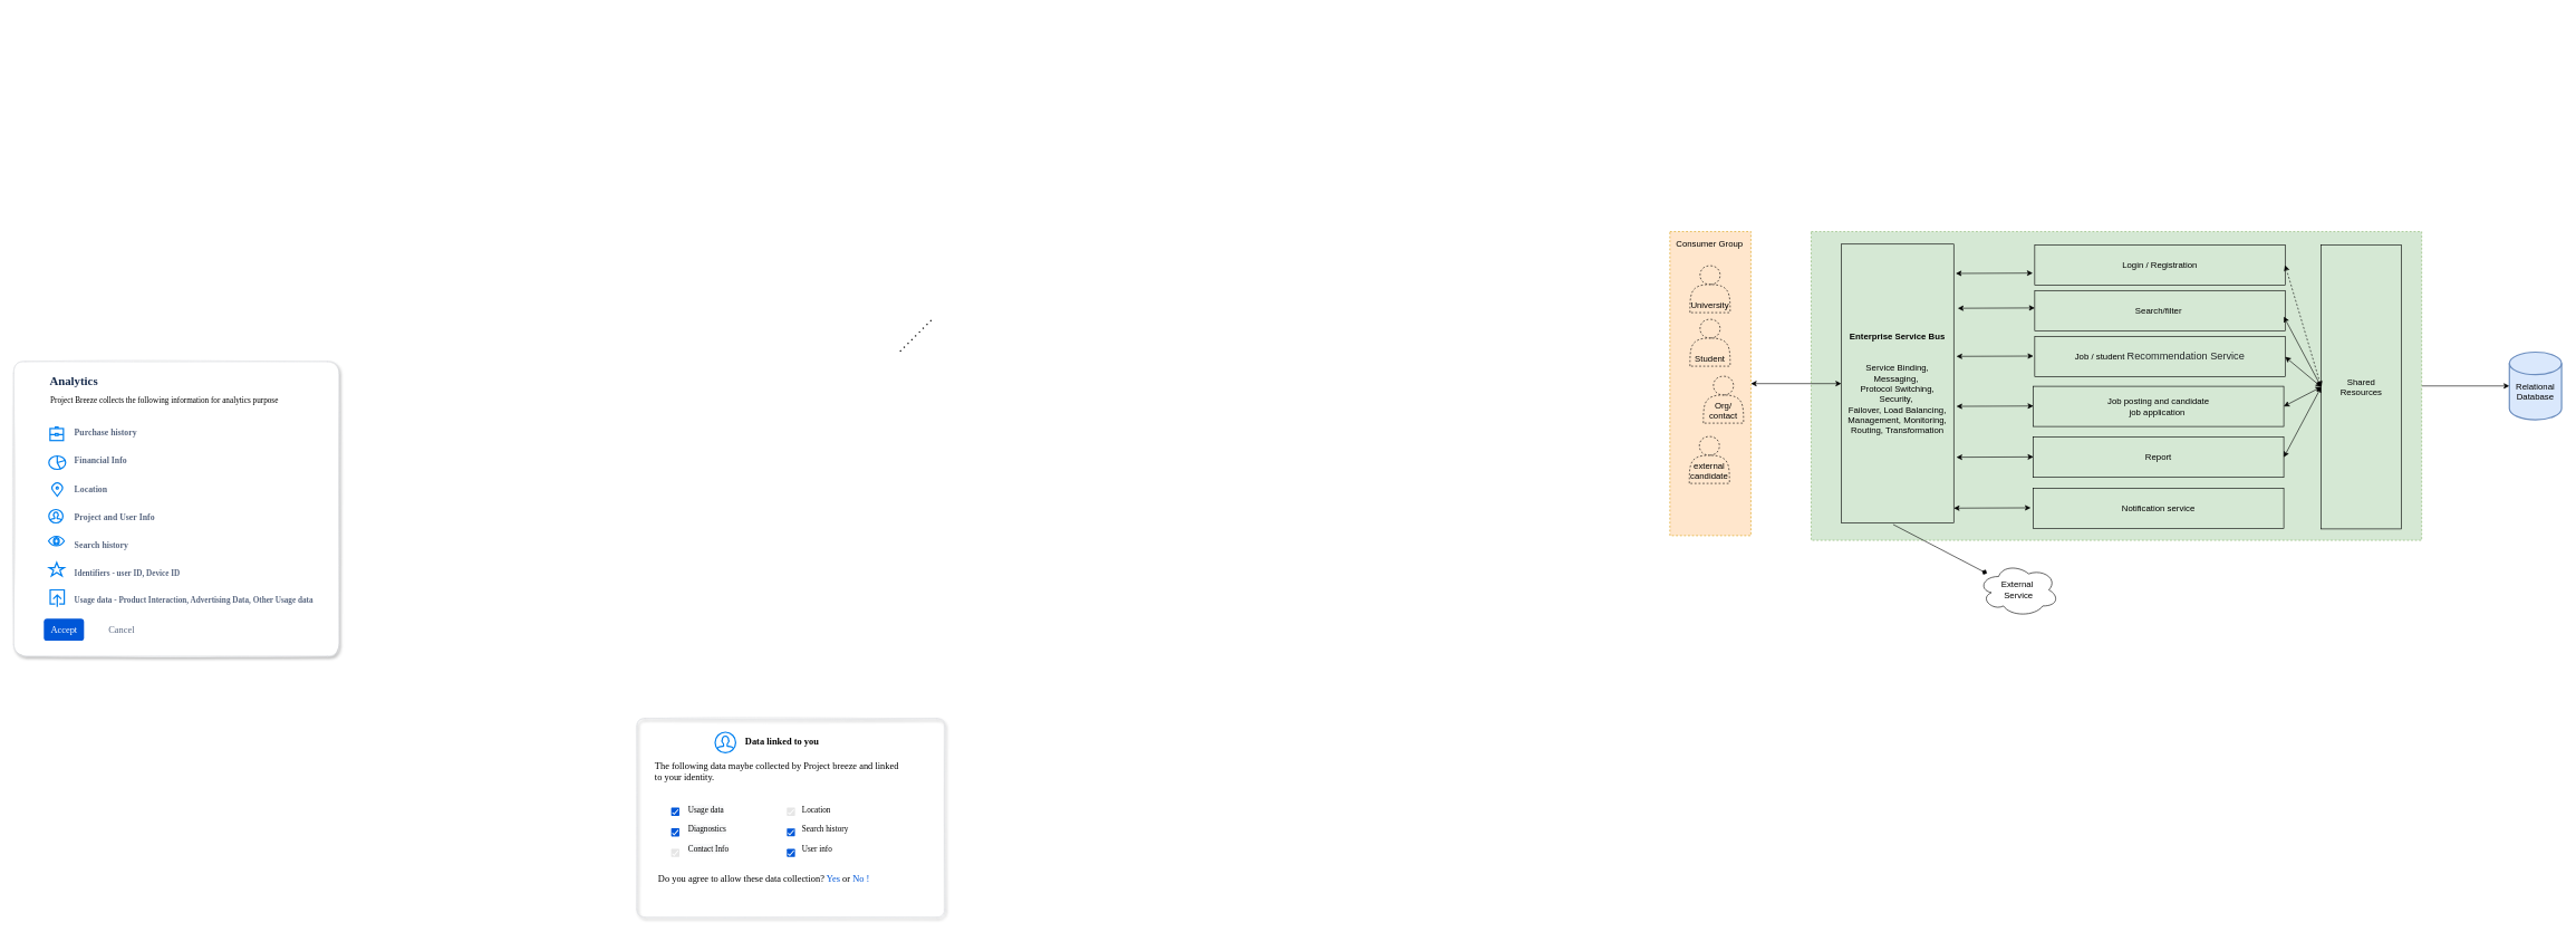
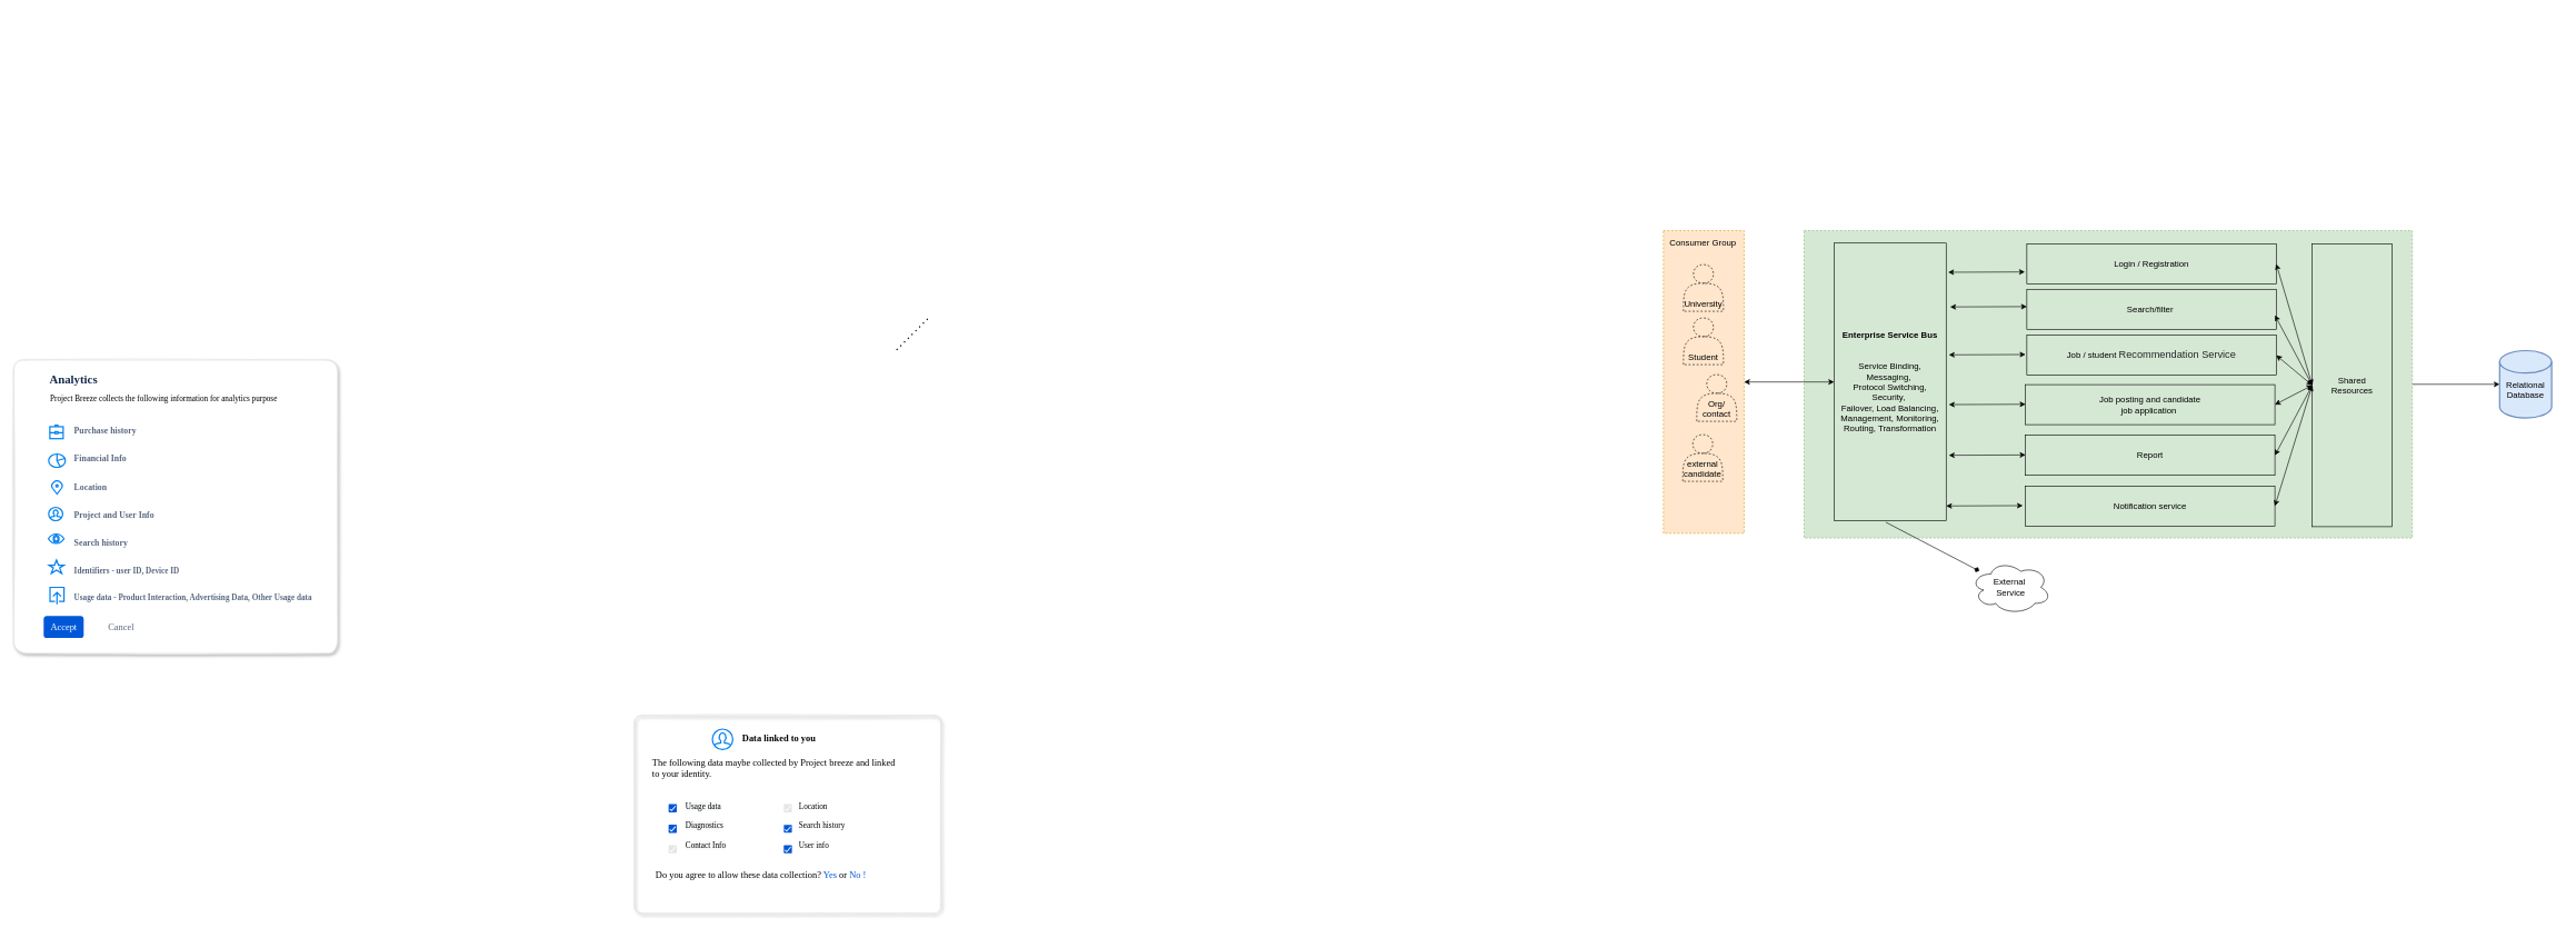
- <mxCell id="58" value="" style="endArrow=classic;startArrow=classic;html=1;rounded=0;fontSize=13;fontColor=#000000;exitX=1;exitY=0.5;exitDx=0;exitDy=0;entryX=0;entryY=0.5;entryDx=0;entryDy=0;dashed=1;" edge="1" parent="1" source="41" target="47"><mxGeometry width="50" height="50" relative="1" as="geometry"><mxPoint x="3137" y="642" as="sourcePoint" /><mxPoint x="3187" y="592" as="targetPoint" /><Array as="points" /></mxGeometry></mxCell>
+ <mxCell id="58" value="" style="endArrow=classic;startArrow=classic;html=1;rounded=0;fontSize=13;fontColor=#000000;exitX=1;exitY=0.5;exitDx=0;exitDy=0;entryX=0;entryY=0.5;entryDx=0;entryDy=0;" edge="1" parent="1" source="41" target="47"><mxGeometry width="50" height="50" relative="1" as="geometry"><mxPoint x="3137" y="642" as="sourcePoint" /><mxPoint x="3187" y="592" as="targetPoint" /><Array as="points" /></mxGeometry></mxCell>
+ <mxCell id="63" value="" style="endArrow=classic;startArrow=classic;html=1;rounded=0;fontSize=13;fontColor=#000000;exitX=1;exitY=0.5;exitDx=0;exitDy=0;entryX=0;entryY=0.5;entryDx=0;entryDy=0;" edge="1" parent="1" source="46" target="47"><mxGeometry width="50" height="50" relative="1" as="geometry"><mxPoint x="3473" y="455" as="sourcePoint" /><mxPoint x="3527" y="637" as="targetPoint" /><Array as="points" /></mxGeometry></mxCell>
